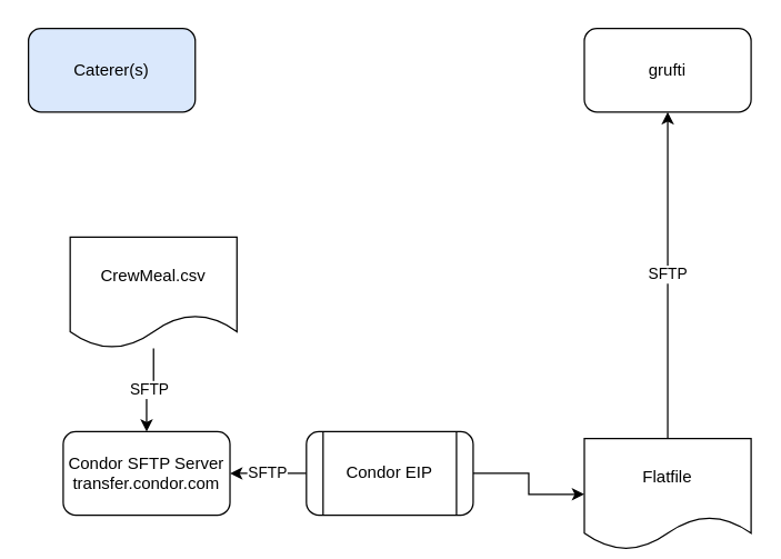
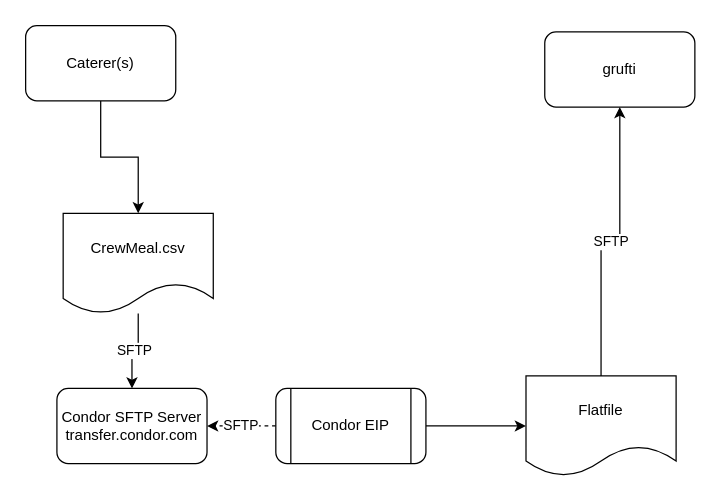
- <mxCell id="5" value="Caterer(s)" style="rounded=1;whiteSpace=wrap;html=1;fillColor=#dae8fc;" vertex="1" parent="1"><mxGeometry x="20" y="20" width="120" height="60" as="geometry" /></mxCell>
+ <mxCell id="5" value="Caterer(s)" style="rounded=1;whiteSpace=wrap;html=1;" vertex="1" parent="1"><mxGeometry x="20" y="20" width="120" height="60" as="geometry" /></mxCell>
- <mxCell id="12" value="grufti" style="whiteSpace=wrap;html=1;rounded=1;" vertex="1" parent="1"><mxGeometry x="420" y="20" width="120" height="60" as="geometry" /></mxCell>
+ <mxCell id="12" value="grufti" style="whiteSpace=wrap;html=1;rounded=1;" vertex="1" parent="1"><mxGeometry x="435" y="25" width="120" height="60" as="geometry" /></mxCell>
+ <mxCell id="4" value="" style="edgeStyle=orthogonalEdgeStyle;rounded=0;orthogonalLoop=1;jettySize=auto;html=1;" edge="1" parent="1" source="5" target="3"><mxGeometry relative="1" as="geometry" /></mxCell>
- <mxCell id="6" value="SFTP" style="edgeStyle=orthogonalEdgeStyle;rounded=0;orthogonalLoop=1;jettySize=auto;html=1;" edge="1" parent="1" source="9" target="7"><mxGeometry relative="1" as="geometry" /></mxCell>
+ <mxCell id="6" value="SFTP" style="edgeStyle=orthogonalEdgeStyle;rounded=0;orthogonalLoop=1;jettySize=auto;html=1;dashed=1;" edge="1" parent="1" source="9" target="7"><mxGeometry relative="1" as="geometry" /></mxCell>
- <mxCell id="11" value="Flatfile" style="shape=document;whiteSpace=wrap;html=1;boundedLbl=1;rounded=1;" vertex="1" parent="1"><mxGeometry x="420" y="315" width="120" height="80" as="geometry" /></mxCell>
+ <mxCell id="11" value="Flatfile" style="shape=document;whiteSpace=wrap;html=1;boundedLbl=1;rounded=1;" vertex="1" parent="1"><mxGeometry x="420" y="300" width="120" height="80" as="geometry" /></mxCell>
